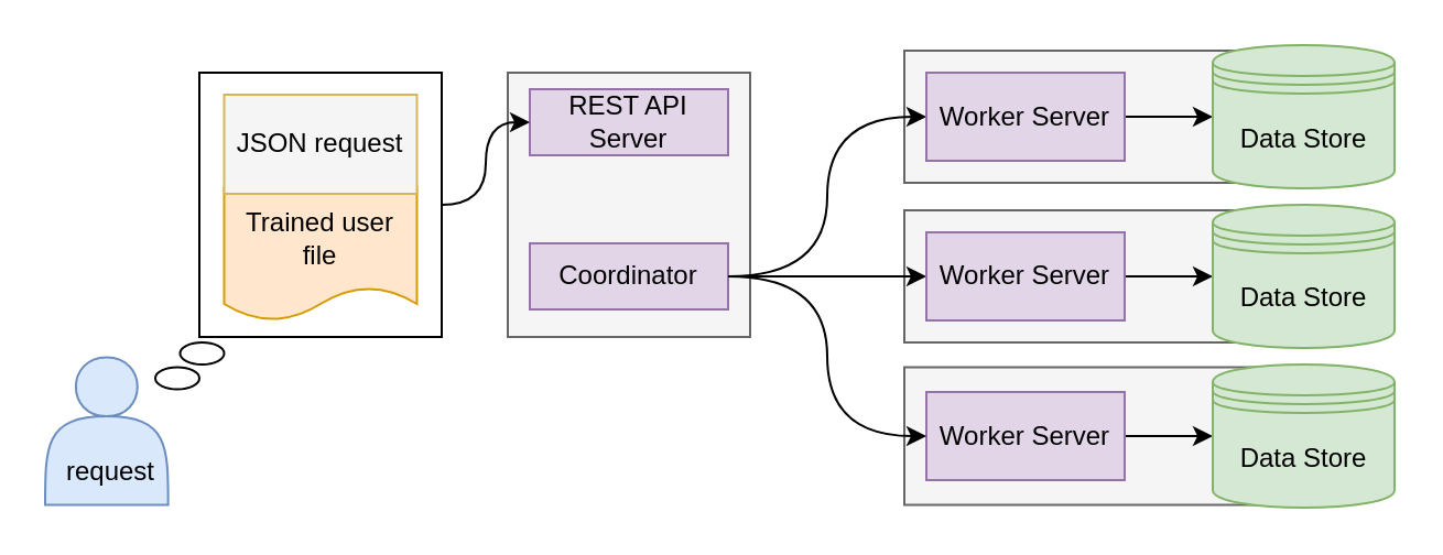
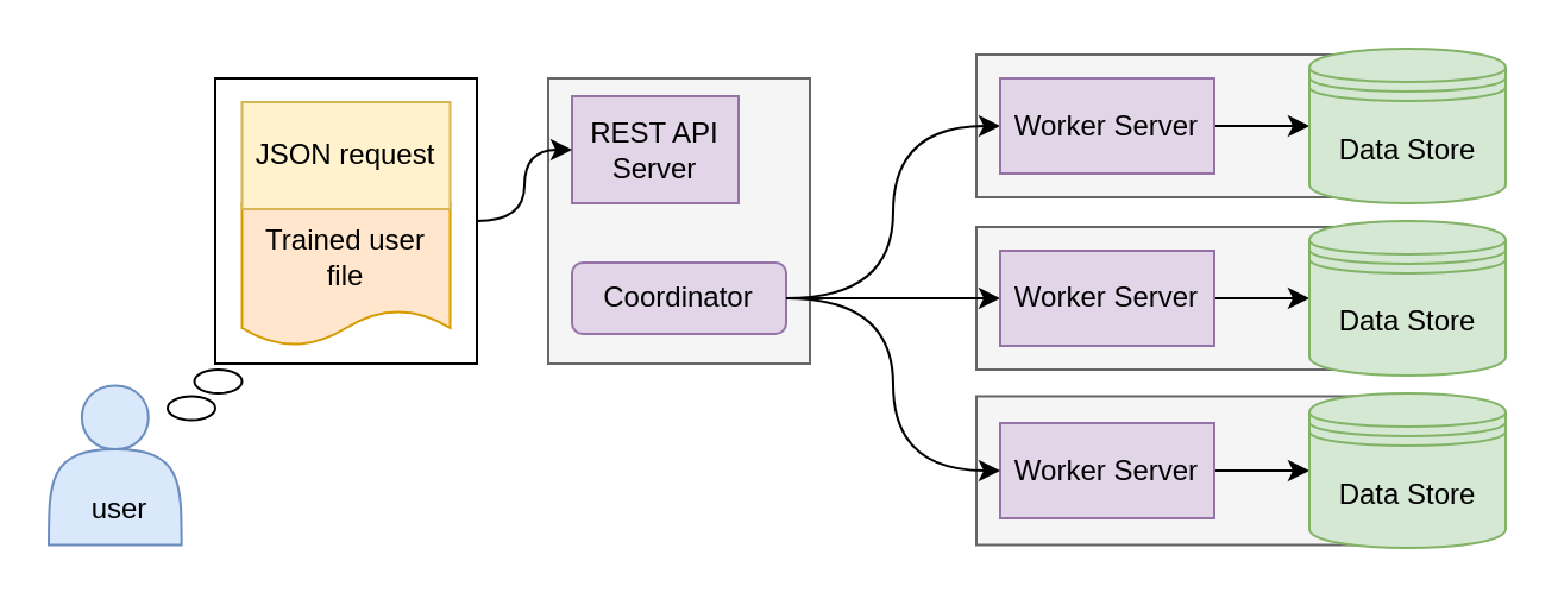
- <mxCell id="6" value="REST API Server" style="rounded=0;whiteSpace=wrap;html=1;fillColor=#e1d5e7;strokeColor=#9673a6;" parent="1" vertex="1"><mxGeometry x="240" y="40" width="90" height="30" as="geometry" /></mxCell>
+ <mxCell id="6" value="REST API Server" style="rounded=0;whiteSpace=wrap;html=1;fillColor=#e1d5e7;strokeColor=#9673a6;" parent="1" vertex="1"><mxGeometry x="240" y="40" width="70" height="45" as="geometry" /></mxCell>
- <mxCell id="15" value="JSON request" style="rounded=0;whiteSpace=wrap;html=1;fillColor=#f5f5f5;strokeColor=#d6b656;" parent="1" vertex="1"><mxGeometry x="101.25" y="42.5" width="87.5" height="45" as="geometry" /></mxCell>
+ <mxCell id="15" value="JSON request" style="rounded=0;whiteSpace=wrap;html=1;fillColor=#fff2cc;strokeColor=#d6b656;" parent="1" vertex="1"><mxGeometry x="101.25" y="42.5" width="87.5" height="45" as="geometry" /></mxCell>
- <mxCell id="9" value="Coordinator" style="rounded=0;whiteSpace=wrap;html=1;fillColor=#e1d5e7;strokeColor=#9673a6;" parent="1" vertex="1"><mxGeometry x="240" y="110" width="90" height="30" as="geometry" /></mxCell>
+ <mxCell id="9" value="Coordinator" style="whiteSpace=wrap;html=1;fillColor=#e1d5e7;strokeColor=#9673a6;rounded=1;" parent="1" vertex="1"><mxGeometry x="240" y="110" width="90" height="30" as="geometry" /></mxCell>
- <mxCell id="27" value="request" style="text;html=1;strokeColor=none;fillColor=none;align=center;verticalAlign=middle;whiteSpace=wrap;rounded=0;" parent="1" vertex="1"><mxGeometry x="20" y="198.75" width="60" height="30" as="geometry" /></mxCell>
+ <mxCell id="27" value="user" style="text;html=1;strokeColor=none;fillColor=none;align=center;verticalAlign=middle;whiteSpace=wrap;rounded=0;" parent="1" vertex="1"><mxGeometry x="20" y="198.75" width="60" height="30" as="geometry" /></mxCell>
